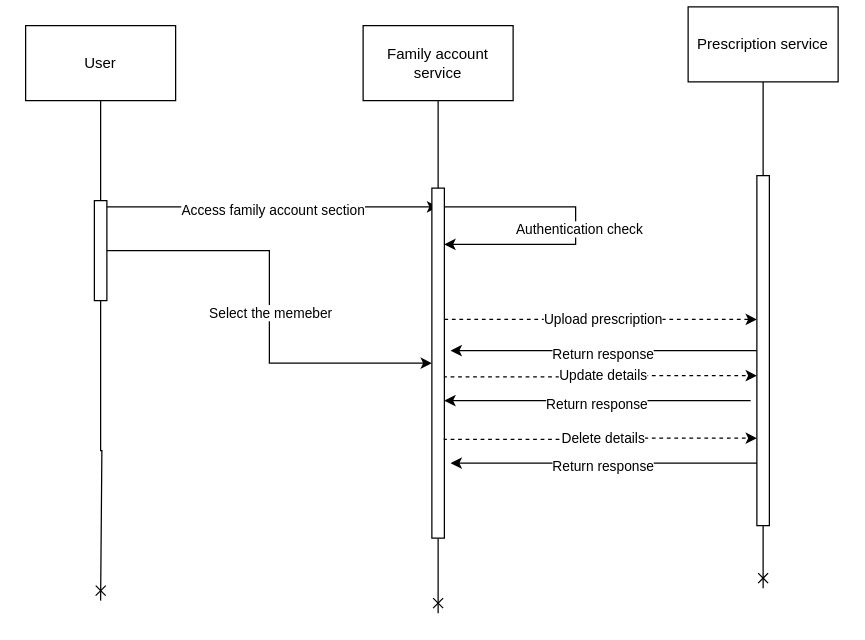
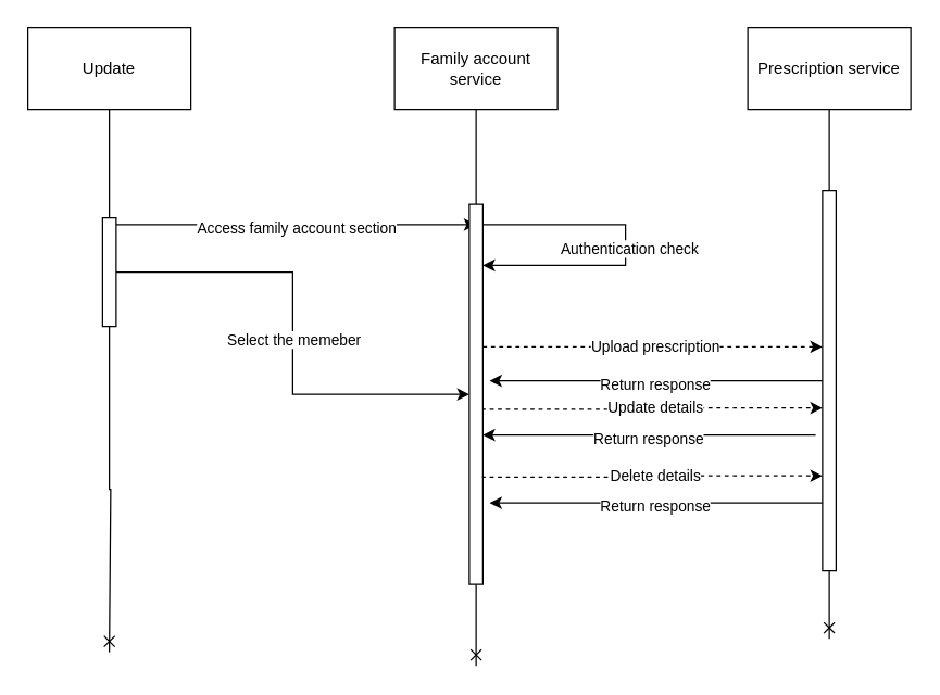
- <mxCell id="7" value="Prescription service" style="rounded=0;whiteSpace=wrap;html=1;" vertex="1" parent="1"><mxGeometry x="550" y="5" width="120" height="60" as="geometry" /></mxCell>
+ <mxCell id="7" value="Prescription service" style="rounded=0;whiteSpace=wrap;html=1;" vertex="1" parent="1"><mxGeometry x="550" y="20" width="120" height="60" as="geometry" /></mxCell>
- <mxCell id="3" value="User" style="rounded=0;whiteSpace=wrap;html=1;" vertex="1" parent="1"><mxGeometry x="20" y="20" width="120" height="60" as="geometry" /></mxCell>
+ <mxCell id="3" value="Update" style="rounded=0;whiteSpace=wrap;html=1;" vertex="1" parent="1"><mxGeometry x="20" y="20" width="120" height="60" as="geometry" /></mxCell>
